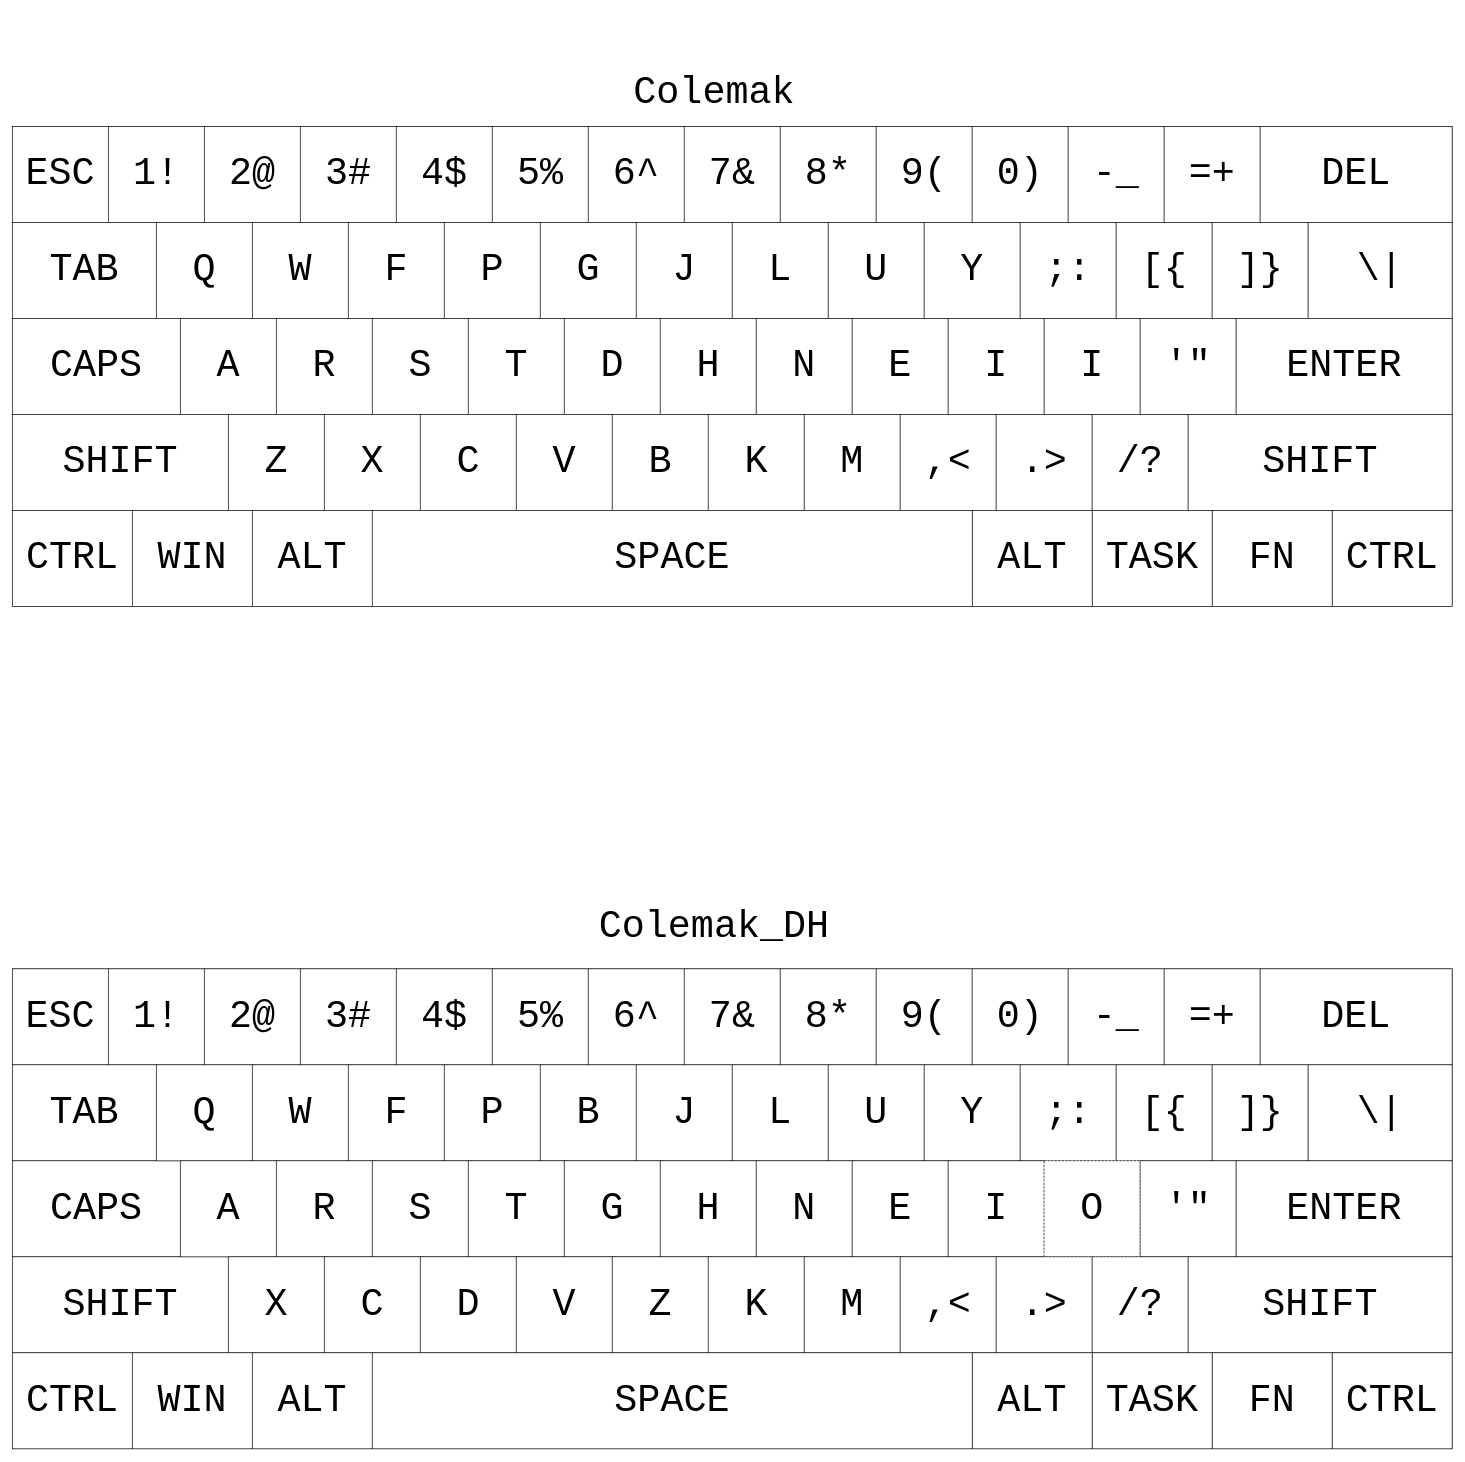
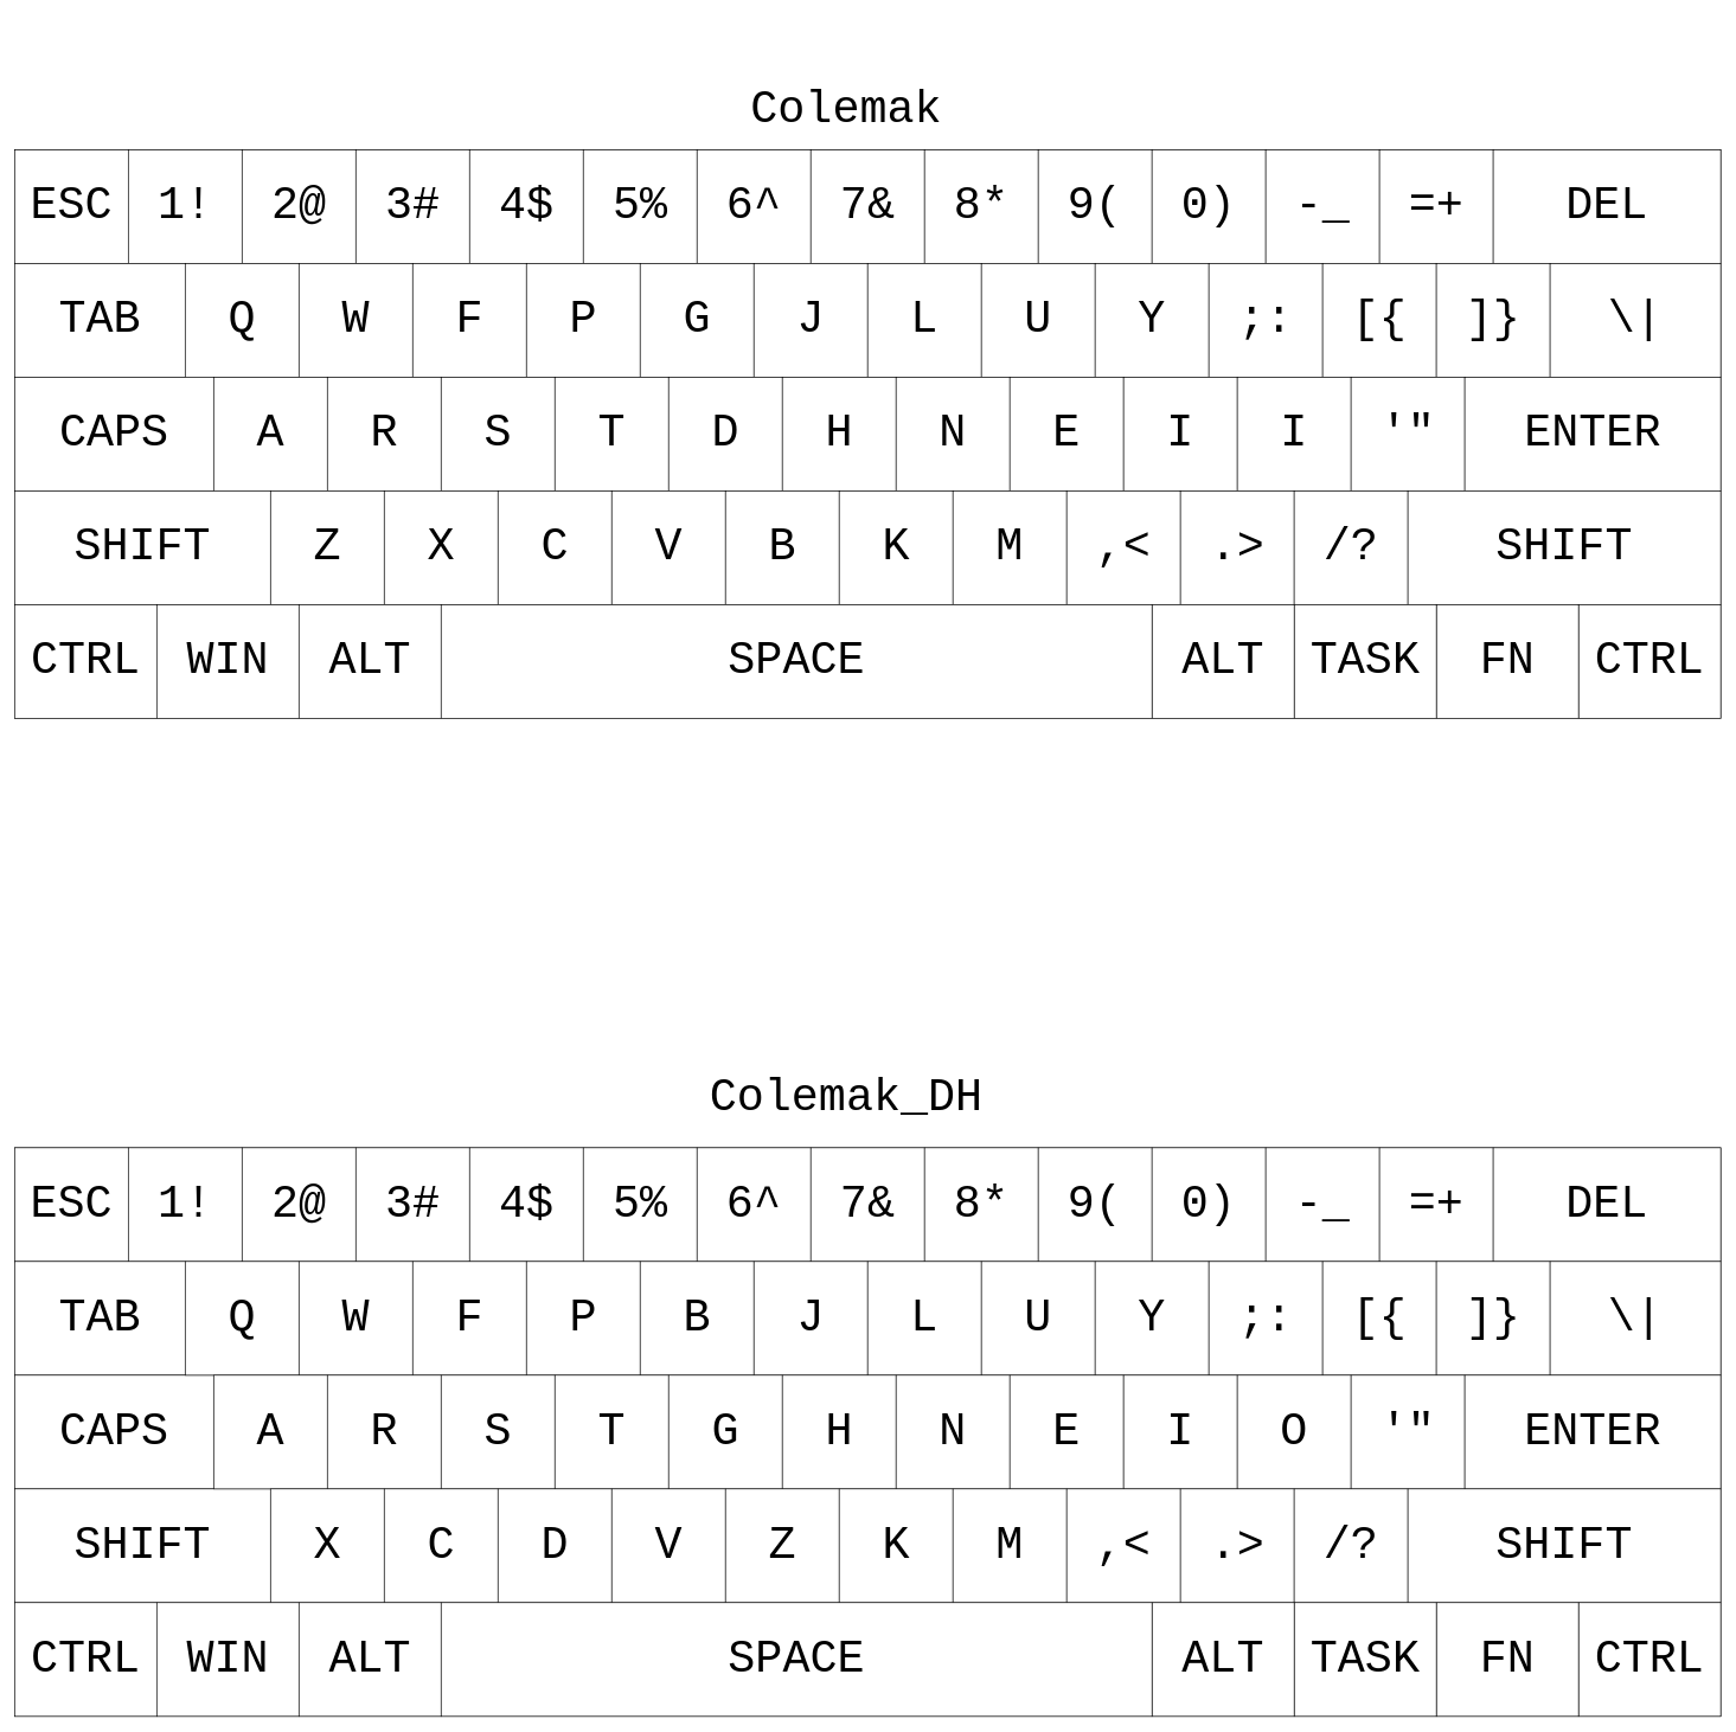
- <mxCell id="107" value="O" style="rounded=0;whiteSpace=wrap;html=1;fontSize=64;fontFamily=Courier New;dashed=1;" vertex="1" parent="1"><mxGeometry x="1740" y="1934" width="160" height="160" as="geometry" /></mxCell>
+ <mxCell id="107" value="O" style="rounded=0;whiteSpace=wrap;html=1;fontSize=64;fontFamily=Courier New;" vertex="1" parent="1"><mxGeometry x="1740" y="1934" width="160" height="160" as="geometry" /></mxCell>
